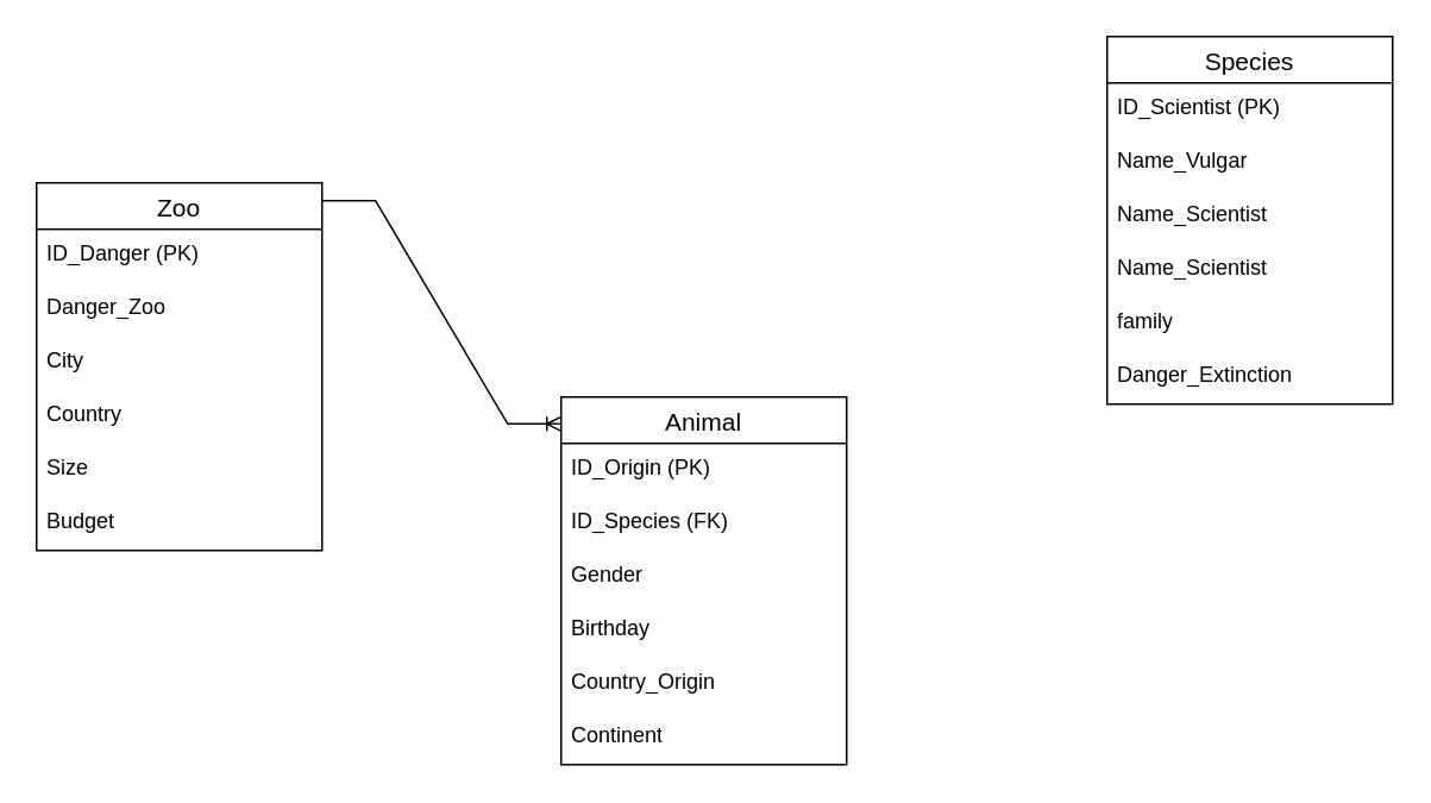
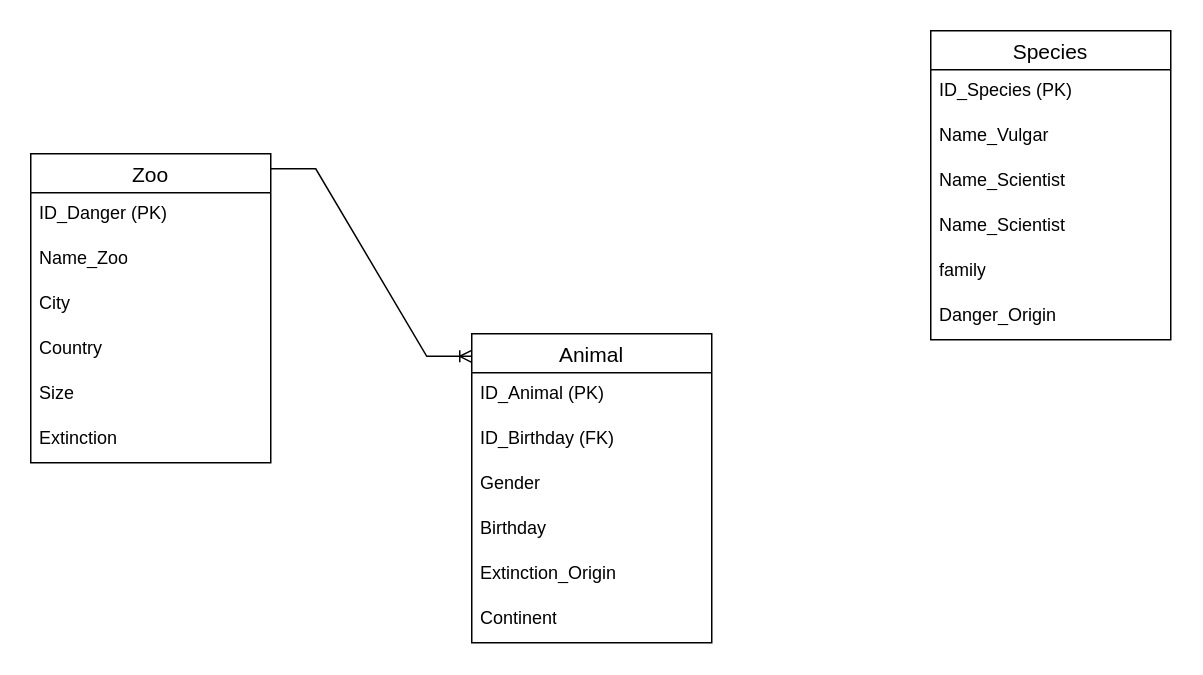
- <mxCell id="10" value="ID_Scientist (PK)" style="text;strokeColor=none;fillColor=none;spacingLeft=4;spacingRight=4;overflow=hidden;rotatable=0;points=[[0,0.5],[1,0.5]];portConstraint=eastwest;fontSize=12;whiteSpace=wrap;html=1;" vertex="1" parent="9"><mxGeometry y="26" width="160" height="30" as="geometry" /></mxCell>
+ <mxCell id="10" value="ID_Species (PK)" style="text;strokeColor=none;fillColor=none;spacingLeft=4;spacingRight=4;overflow=hidden;rotatable=0;points=[[0,0.5],[1,0.5]];portConstraint=eastwest;fontSize=12;whiteSpace=wrap;html=1;" vertex="1" parent="9"><mxGeometry y="26" width="160" height="30" as="geometry" /></mxCell>
- <mxCell id="4" value="Danger_Zoo" style="text;strokeColor=none;fillColor=none;spacingLeft=4;spacingRight=4;overflow=hidden;rotatable=0;points=[[0,0.5],[1,0.5]];portConstraint=eastwest;fontSize=12;whiteSpace=wrap;html=1;" vertex="1" parent="2"><mxGeometry y="56" width="160" height="30" as="geometry" /></mxCell>
+ <mxCell id="4" value="Name_Zoo" style="text;strokeColor=none;fillColor=none;spacingLeft=4;spacingRight=4;overflow=hidden;rotatable=0;points=[[0,0.5],[1,0.5]];portConstraint=eastwest;fontSize=12;whiteSpace=wrap;html=1;" vertex="1" parent="2"><mxGeometry y="56" width="160" height="30" as="geometry" /></mxCell>
- <mxCell id="15" value="Danger_Extinction" style="text;strokeColor=none;fillColor=none;spacingLeft=4;spacingRight=4;overflow=hidden;rotatable=0;points=[[0,0.5],[1,0.5]];portConstraint=eastwest;fontSize=12;whiteSpace=wrap;html=1;" vertex="1" parent="9"><mxGeometry y="176" width="160" height="30" as="geometry" /></mxCell>
+ <mxCell id="15" value="Danger_Origin" style="text;strokeColor=none;fillColor=none;spacingLeft=4;spacingRight=4;overflow=hidden;rotatable=0;points=[[0,0.5],[1,0.5]];portConstraint=eastwest;fontSize=12;whiteSpace=wrap;html=1;" vertex="1" parent="9"><mxGeometry y="176" width="160" height="30" as="geometry" /></mxCell>
- <mxCell id="17" value="ID_Origin (PK)" style="text;strokeColor=none;fillColor=none;spacingLeft=4;spacingRight=4;overflow=hidden;rotatable=0;points=[[0,0.5],[1,0.5]];portConstraint=eastwest;fontSize=12;whiteSpace=wrap;html=1;" vertex="1" parent="16"><mxGeometry y="26" width="160" height="30" as="geometry" /></mxCell>
+ <mxCell id="17" value="ID_Animal (PK)" style="text;strokeColor=none;fillColor=none;spacingLeft=4;spacingRight=4;overflow=hidden;rotatable=0;points=[[0,0.5],[1,0.5]];portConstraint=eastwest;fontSize=12;whiteSpace=wrap;html=1;" vertex="1" parent="16"><mxGeometry y="26" width="160" height="30" as="geometry" /></mxCell>
- <mxCell id="8" value="Budget" style="text;strokeColor=none;fillColor=none;spacingLeft=4;spacingRight=4;overflow=hidden;rotatable=0;points=[[0,0.5],[1,0.5]];portConstraint=eastwest;fontSize=12;whiteSpace=wrap;html=1;" vertex="1" parent="2"><mxGeometry y="176" width="160" height="30" as="geometry" /></mxCell>
+ <mxCell id="8" value="Extinction" style="text;strokeColor=none;fillColor=none;spacingLeft=4;spacingRight=4;overflow=hidden;rotatable=0;points=[[0,0.5],[1,0.5]];portConstraint=eastwest;fontSize=12;whiteSpace=wrap;html=1;" vertex="1" parent="2"><mxGeometry y="176" width="160" height="30" as="geometry" /></mxCell>
- <mxCell id="18" value="ID_Species (FK)" style="text;strokeColor=none;fillColor=none;spacingLeft=4;spacingRight=4;overflow=hidden;rotatable=0;points=[[0,0.5],[1,0.5]];portConstraint=eastwest;fontSize=12;whiteSpace=wrap;html=1;" vertex="1" parent="16"><mxGeometry y="56" width="160" height="30" as="geometry" /></mxCell>
+ <mxCell id="18" value="ID_Birthday (FK)" style="text;strokeColor=none;fillColor=none;spacingLeft=4;spacingRight=4;overflow=hidden;rotatable=0;points=[[0,0.5],[1,0.5]];portConstraint=eastwest;fontSize=12;whiteSpace=wrap;html=1;" vertex="1" parent="16"><mxGeometry y="56" width="160" height="30" as="geometry" /></mxCell>
- <mxCell id="21" value="Country_Origin" style="text;strokeColor=none;fillColor=none;spacingLeft=4;spacingRight=4;overflow=hidden;rotatable=0;points=[[0,0.5],[1,0.5]];portConstraint=eastwest;fontSize=12;whiteSpace=wrap;html=1;" vertex="1" parent="16"><mxGeometry y="146" width="160" height="30" as="geometry" /></mxCell>
+ <mxCell id="21" value="Extinction_Origin" style="text;strokeColor=none;fillColor=none;spacingLeft=4;spacingRight=4;overflow=hidden;rotatable=0;points=[[0,0.5],[1,0.5]];portConstraint=eastwest;fontSize=12;whiteSpace=wrap;html=1;" vertex="1" parent="16"><mxGeometry y="146" width="160" height="30" as="geometry" /></mxCell>
